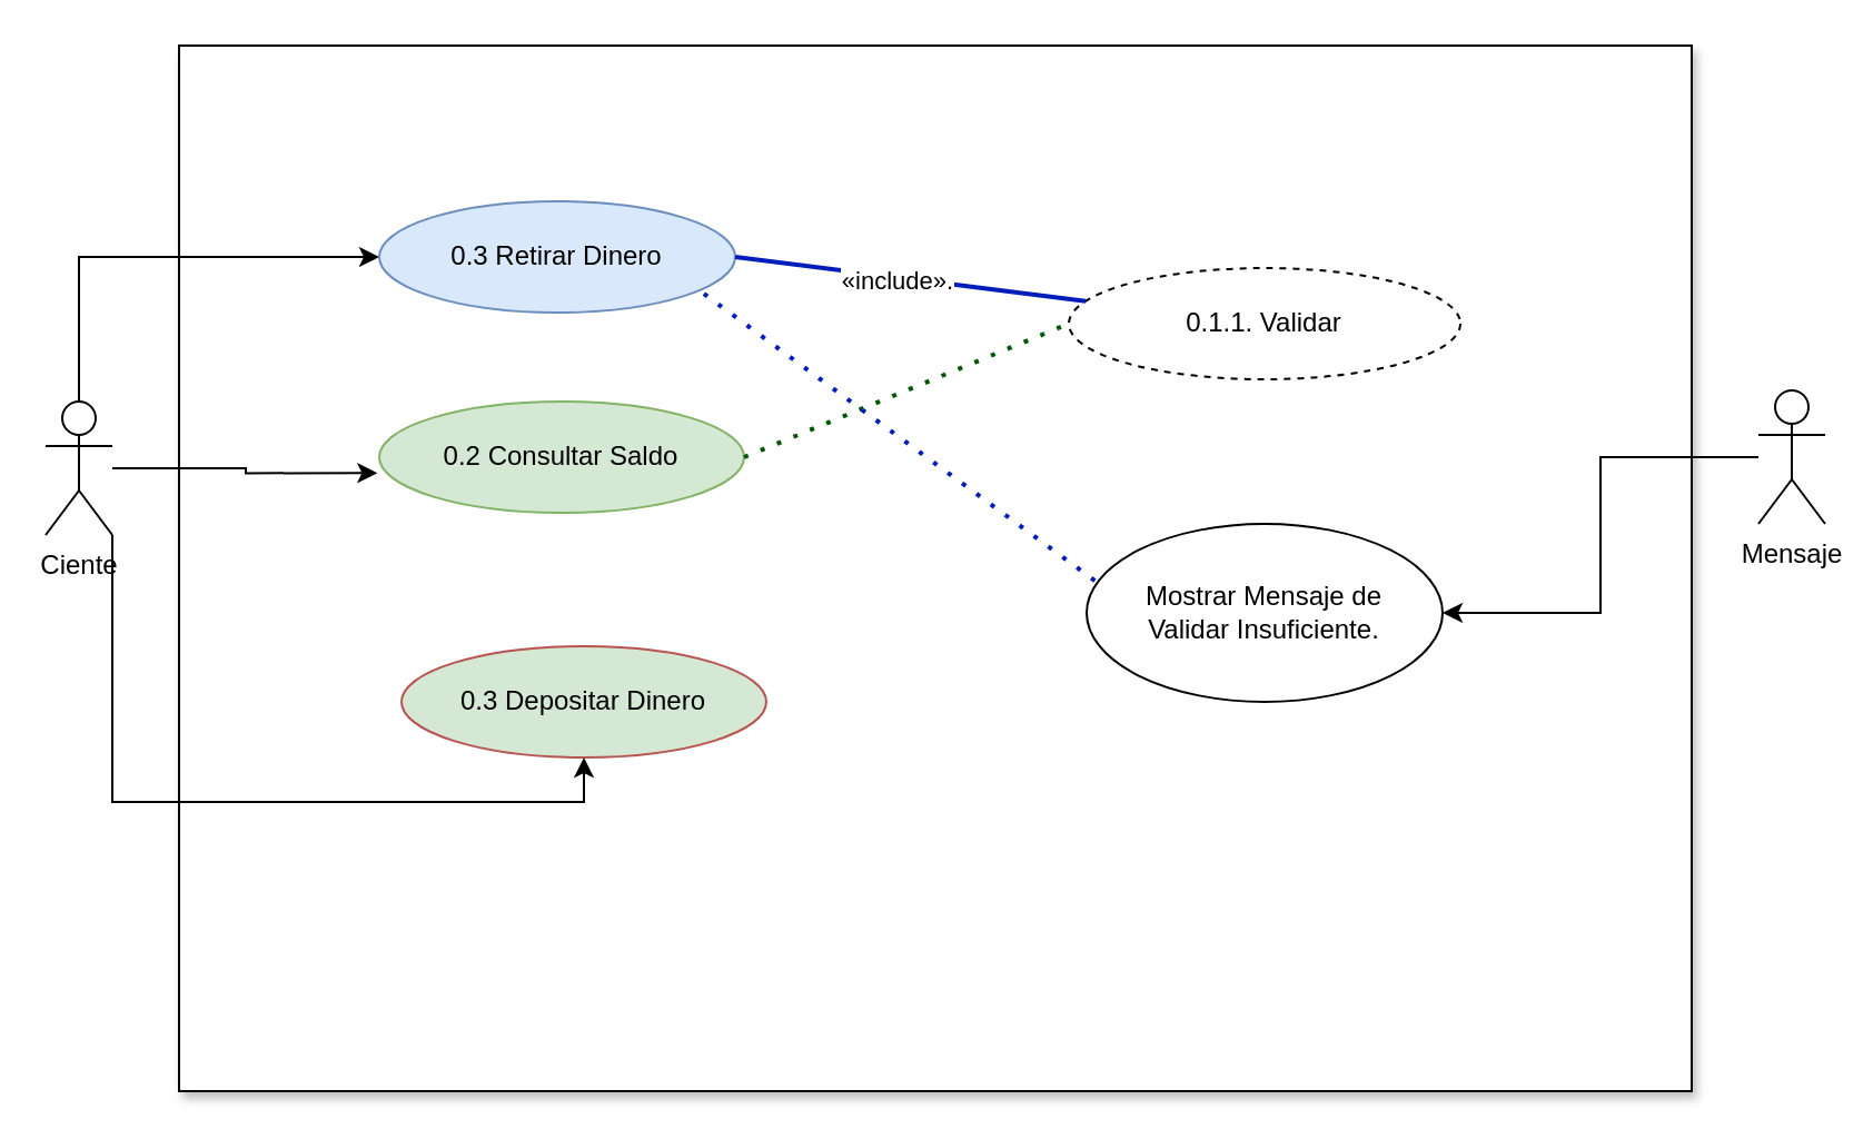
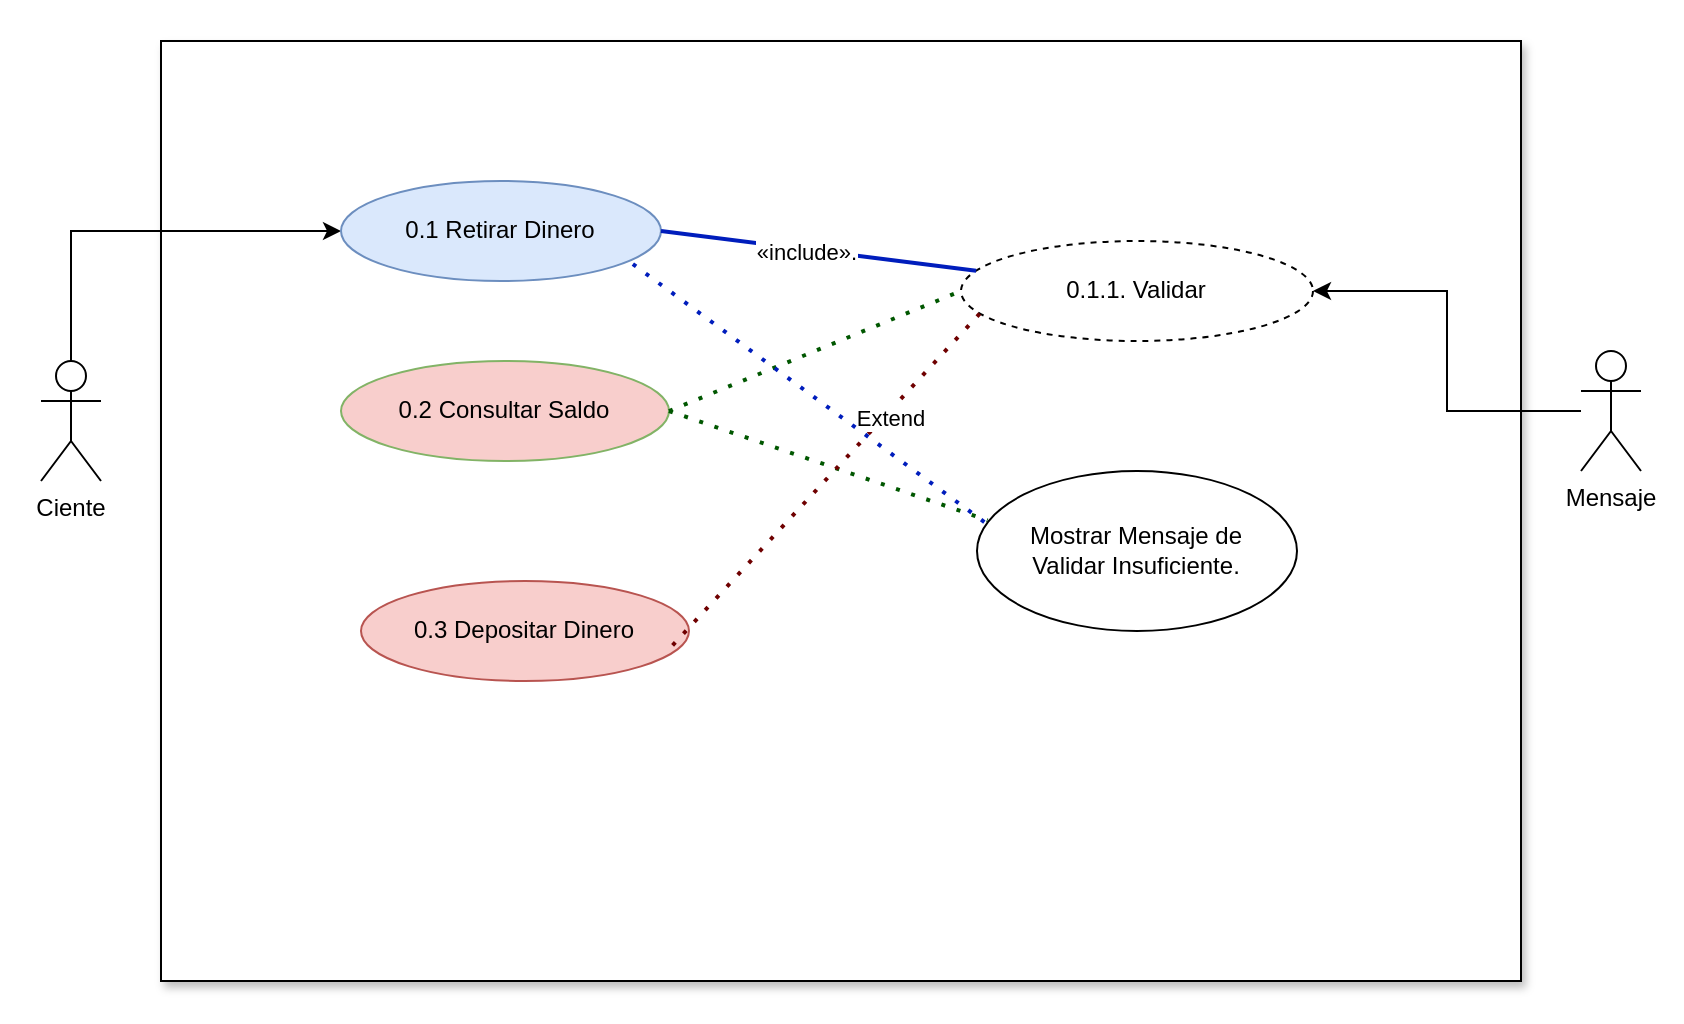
- <mxCell id="6" value="0.3 Retirar Dinero" style="ellipse;whiteSpace=wrap;html=1;fillColor=#dae8fc;strokeColor=#6c8ebf;" parent="1" vertex="1"><mxGeometry x="170" y="90" width="160" height="50" as="geometry" /></mxCell>
+ <mxCell id="6" value="0.1 Retirar Dinero" style="ellipse;whiteSpace=wrap;html=1;fillColor=#dae8fc;strokeColor=#6c8ebf;" parent="1" vertex="1"><mxGeometry x="170" y="90" width="160" height="50" as="geometry" /></mxCell>
+ <mxCell id="11" style="edgeStyle=orthogonalEdgeStyle;rounded=0;orthogonalLoop=1;jettySize=auto;html=1;entryX=1;entryY=0.5;entryDx=0;entryDy=0;" parent="1" source="13" target="10" edge="1"><mxGeometry relative="1" as="geometry" /></mxCell>
+ <mxCell id="17" value="" style="endArrow=none;dashed=1;html=1;dashPattern=1 3;strokeWidth=2;rounded=0;entryX=0.062;entryY=0.693;entryDx=0;entryDy=0;entryPerimeter=0;exitX=0.95;exitY=0.643;exitDx=0;exitDy=0;exitPerimeter=0;fillColor=#a20025;strokeColor=#6F0000;" parent="1" source="8" target="10" edge="1"><mxGeometry width="50" height="50" relative="1" as="geometry"><mxPoint x="344" y="215" as="sourcePoint" /><mxPoint x="503" y="270" as="targetPoint" /><Array as="points" /></mxGeometry></mxCell>
+ <mxCell id="18" value="Extend" style="edgeLabel;html=1;align=center;verticalAlign=middle;resizable=0;points=[];" parent="17" vertex="1" connectable="0"><mxGeometry x="0.378" y="-3" relative="1" as="geometry"><mxPoint as="offset" /></mxGeometry></mxCell>
- <mxCell id="7" value="0.2 Consultar Saldo" style="ellipse;whiteSpace=wrap;html=1;fillColor=#d5e8d4;strokeColor=#82b366;" parent="1" vertex="1"><mxGeometry x="170" y="180" width="164" height="50" as="geometry" /></mxCell>
+ <mxCell id="7" value="0.2 Consultar Saldo" style="ellipse;whiteSpace=wrap;html=1;fillColor=#f8cecc;strokeColor=#82b366;" parent="1" vertex="1"><mxGeometry x="170" y="180" width="164" height="50" as="geometry" /></mxCell>
- <mxCell id="9" style="edgeStyle=orthogonalEdgeStyle;rounded=0;orthogonalLoop=1;jettySize=auto;html=1;entryX=-0.005;entryY=0.643;entryDx=0;entryDy=0;entryPerimeter=0;" parent="1" source="5" target="7" edge="1"><mxGeometry relative="1" as="geometry" /></mxCell>
+ <mxCell id="16" value="" style="endArrow=none;dashed=1;html=1;dashPattern=1 3;strokeWidth=2;rounded=0;exitX=1;exitY=0.5;exitDx=0;exitDy=0;entryX=0.033;entryY=0.308;entryDx=0;entryDy=0;entryPerimeter=0;fillColor=#008a00;strokeColor=#005700;" parent="1" source="7" target="14" edge="1"><mxGeometry width="50" height="50" relative="1" as="geometry"><mxPoint x="344" y="215" as="sourcePoint" /><mxPoint x="490" y="155" as="targetPoint" /></mxGeometry></mxCell>
- <mxCell id="12" style="edgeStyle=orthogonalEdgeStyle;rounded=0;orthogonalLoop=1;jettySize=auto;html=1;entryX=1;entryY=0.5;entryDx=0;entryDy=0;" parent="1" source="13" target="14" edge="1"><mxGeometry relative="1" as="geometry" /></mxCell>
- <mxCell id="8" value="0.3 Depositar Dinero" style="ellipse;whiteSpace=wrap;html=1;fillColor=#d5e8d4;strokeColor=#b85450;" parent="1" vertex="1"><mxGeometry x="180" y="290" width="164" height="50" as="geometry" /></mxCell>
+ <mxCell id="8" value="0.3 Depositar Dinero" style="ellipse;whiteSpace=wrap;html=1;fillColor=#f8cecc;strokeColor=#b85450;" parent="1" vertex="1"><mxGeometry x="180" y="290" width="164" height="50" as="geometry" /></mxCell>
- <mxCell id="4" style="edgeStyle=orthogonalEdgeStyle;rounded=0;orthogonalLoop=1;jettySize=auto;html=1;entryX=0.5;entryY=1;entryDx=0;entryDy=0;" parent="1" source="5" target="8" edge="1"><mxGeometry relative="1" as="geometry"><Array as="points"><mxPoint x="50" y="360" /><mxPoint x="262" y="360" /></Array></mxGeometry></mxCell>
